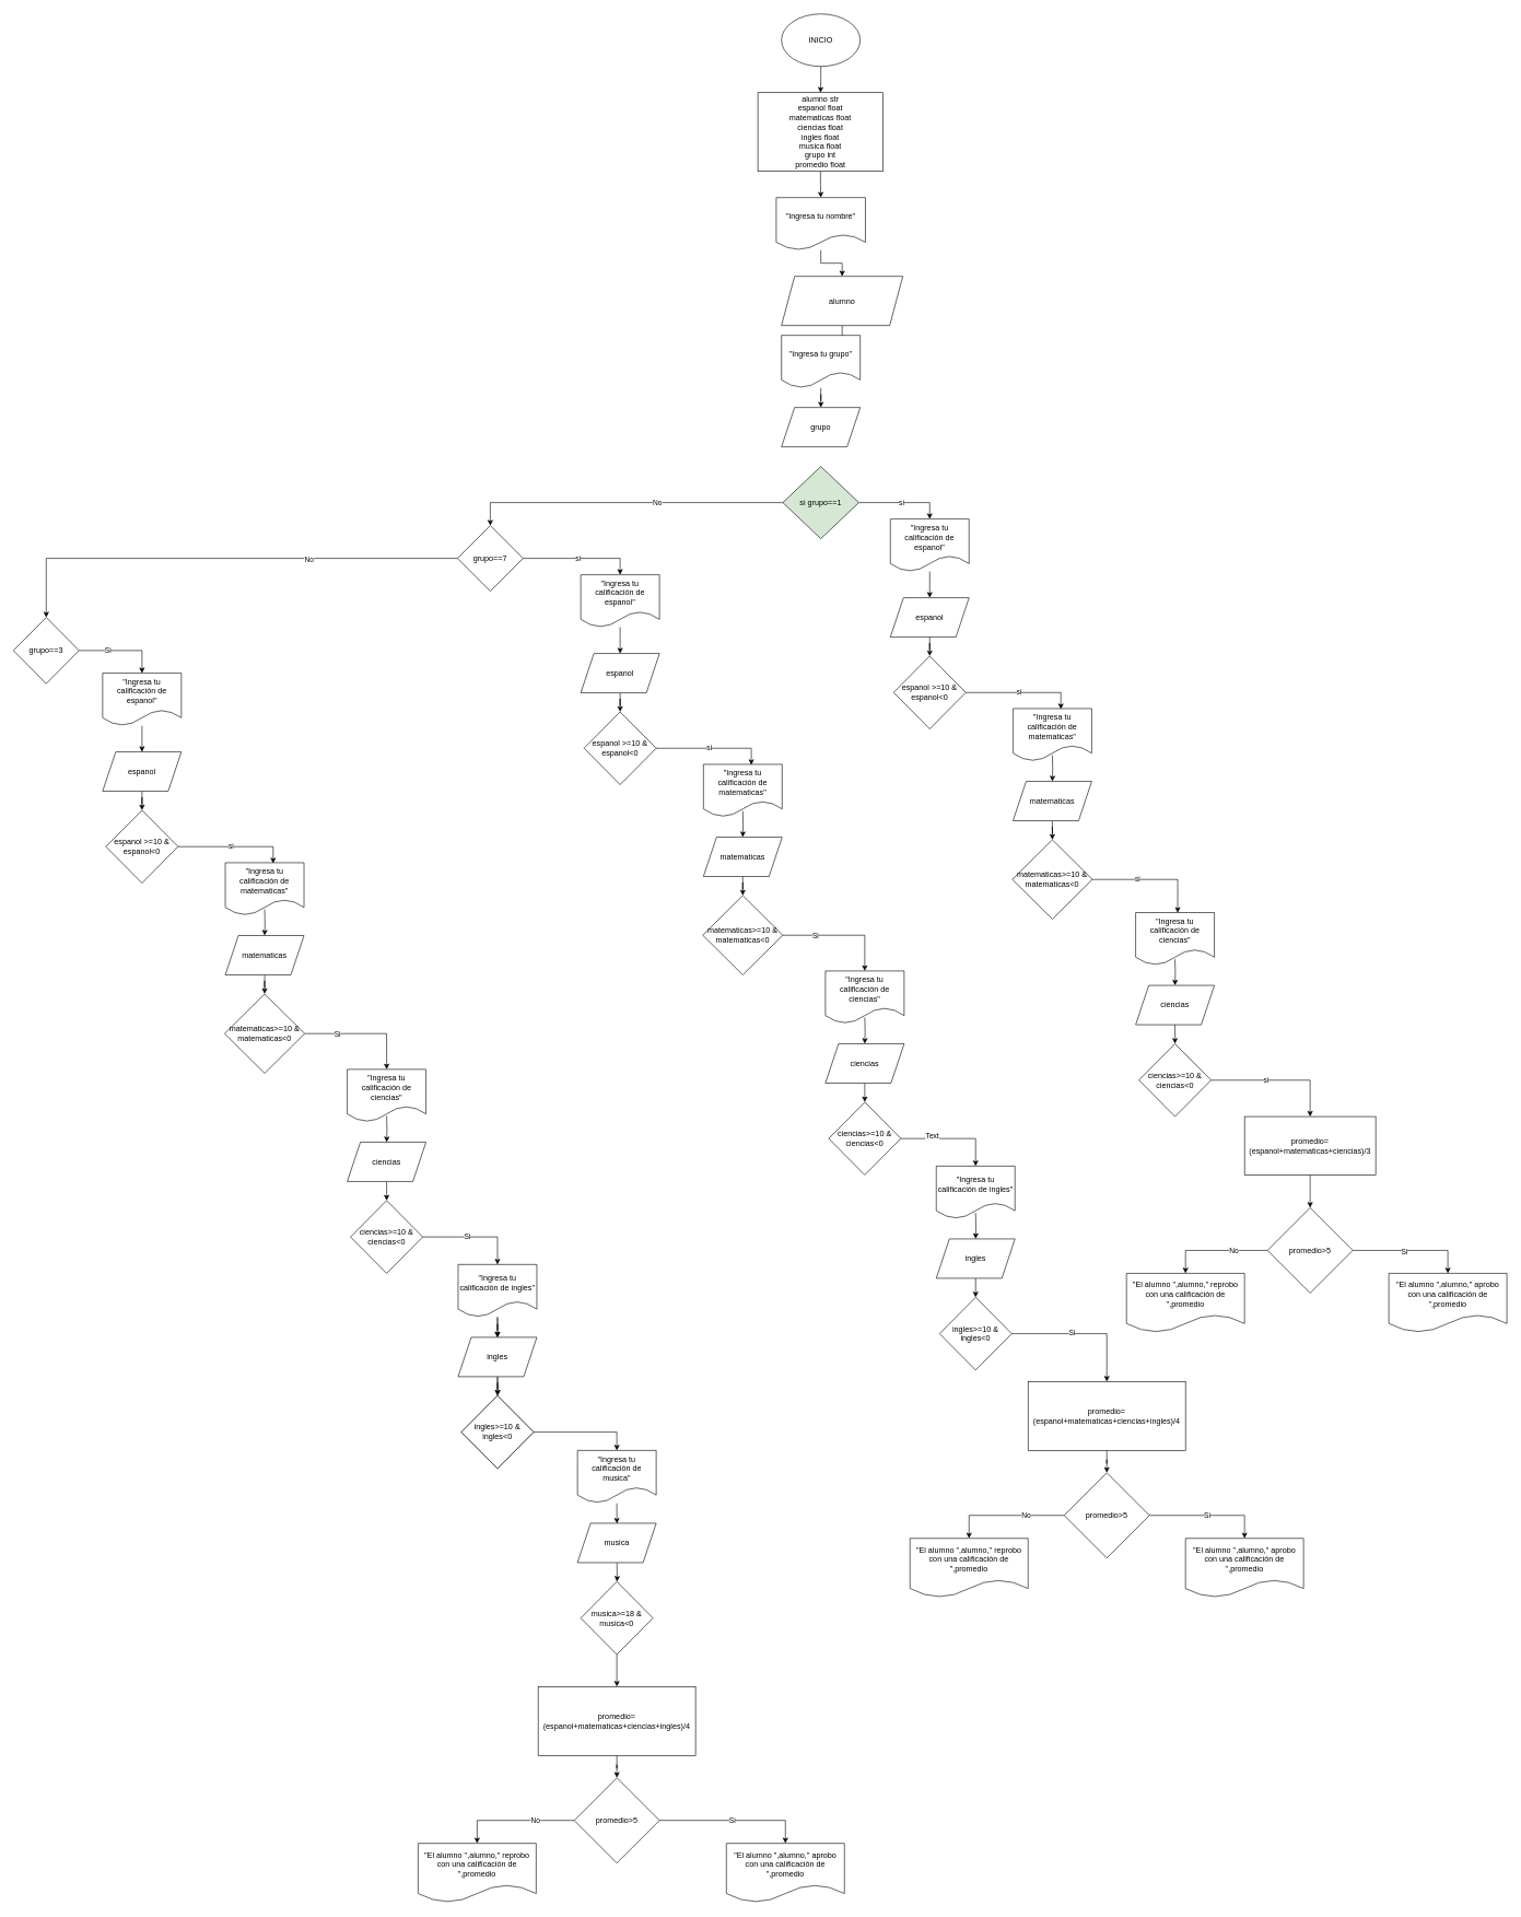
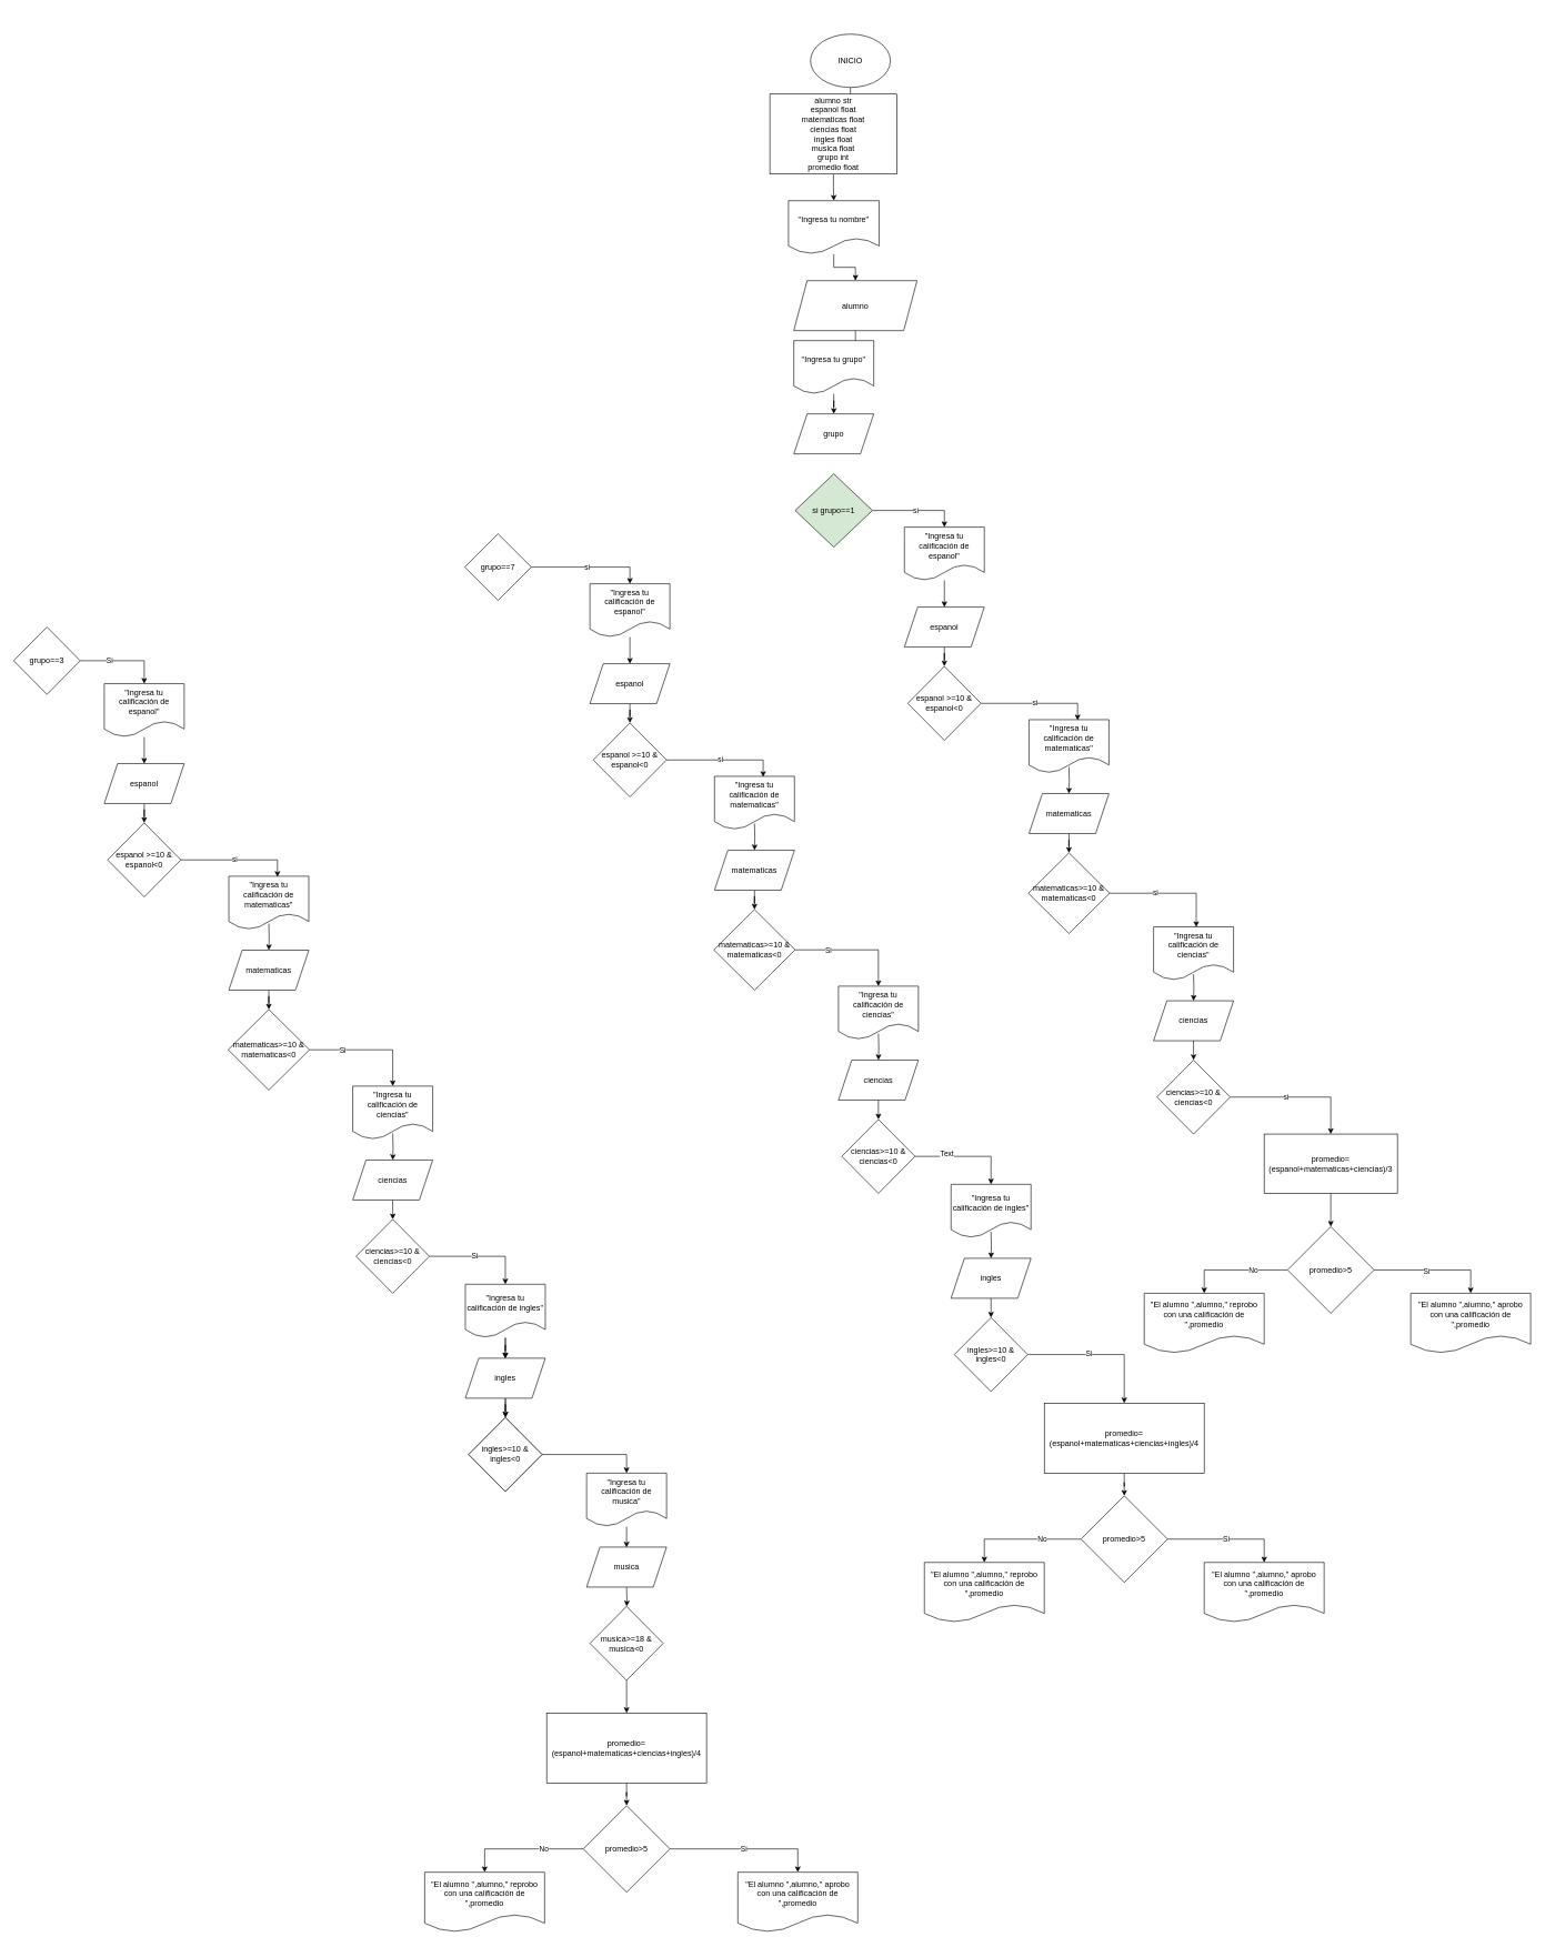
- <mxCell id="3" value="INICIO" style="ellipse;whiteSpace=wrap;html=1;" vertex="1" parent="1"><mxGeometry x="1191" width="120" height="80" as="geometry" y="20" /></mxCell>
+ <mxCell id="3" value="INICIO" style="ellipse;whiteSpace=wrap;html=1;" vertex="1" parent="1"><mxGeometry x="1216" y="50" width="120" height="80" as="geometry" /></mxCell>
- <mxCell id="15" style="edgeStyle=orthogonalEdgeStyle;rounded=0;orthogonalLoop=1;jettySize=auto;html=1;entryX=0.5;entryY=0;entryDx=0;entryDy=0;" edge="1" parent="1" source="17" target="27"><mxGeometry relative="1" as="geometry" /></mxCell>
- <mxCell id="16" value="No" style="edgeLabel;html=1;align=center;verticalAlign=middle;resizable=0;points=[];" vertex="1" connectable="0" parent="15"><mxGeometry x="-0.203" relative="1" as="geometry"><mxPoint as="offset" /></mxGeometry></mxCell>
- <mxCell id="25" style="edgeStyle=orthogonalEdgeStyle;rounded=0;orthogonalLoop=1;jettySize=auto;html=1;" edge="1" parent="1" source="27" target="30"><mxGeometry relative="1" as="geometry" /></mxCell>
- <mxCell id="26" value="No" style="edgeLabel;html=1;align=center;verticalAlign=middle;resizable=0;points=[];" vertex="1" connectable="0" parent="25"><mxGeometry x="-0.366" y="1" relative="1" as="geometry"><mxPoint as="offset" /></mxGeometry></mxCell>
